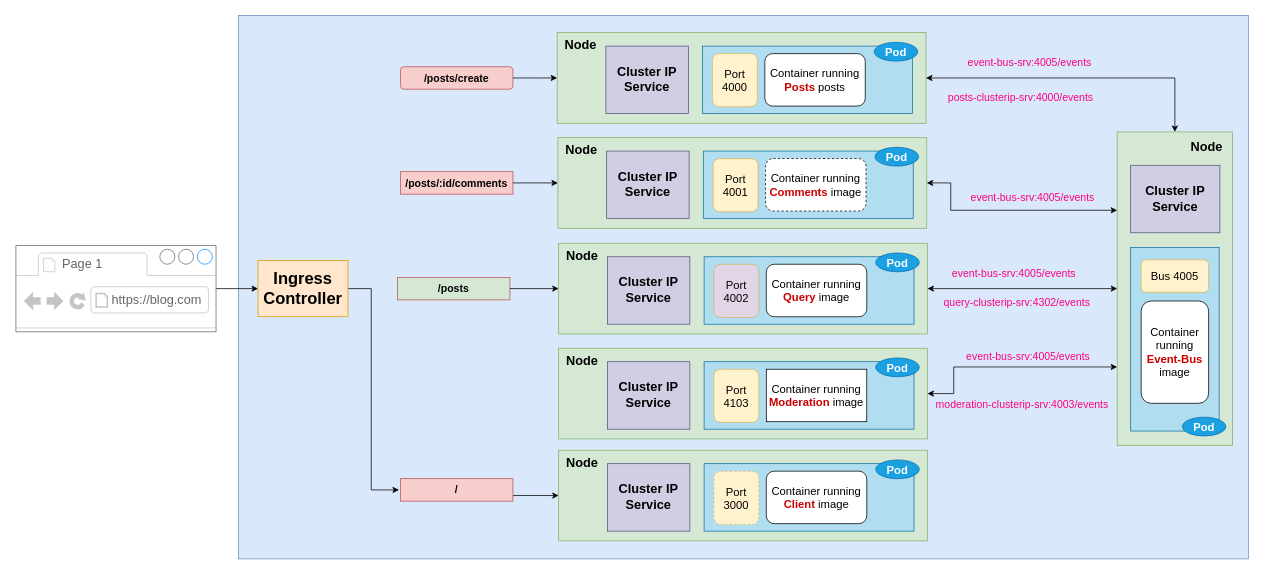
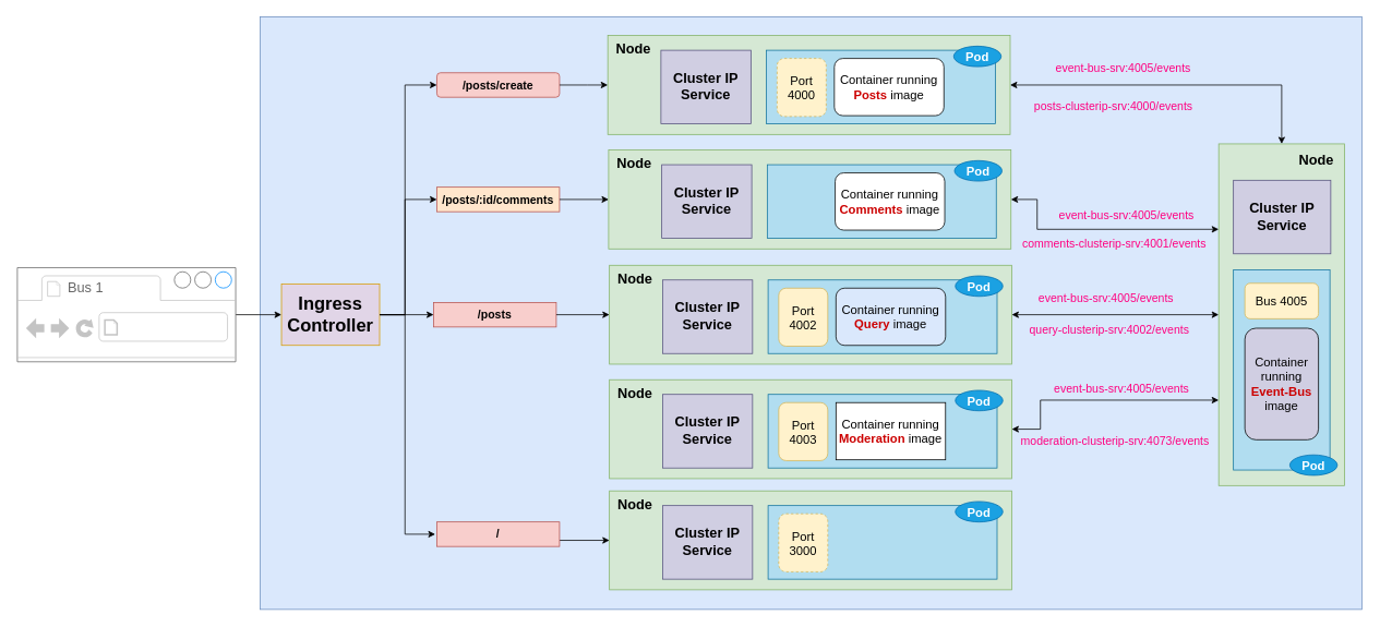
- <mxCell id="46" value="Port 4000" style="rounded=1;whiteSpace=wrap;html=1;fontSize=15;fillColor=#fff2cc;strokeColor=#d6b656;fontStyle=0;horizontal=1;glass=0;sketch=0;" parent="41" vertex="1"><mxGeometry x="207" y="28" width="60" height="71" as="geometry" /></mxCell>
+ <mxCell id="46" value="Port 4000" style="rounded=1;whiteSpace=wrap;html=1;fontSize=15;fillColor=#fff2cc;strokeColor=#d6b656;fontStyle=0;horizontal=1;glass=0;sketch=0;dashed=1;" parent="41" vertex="1"><mxGeometry x="207" y="28" width="60" height="71" as="geometry" /></mxCell>
- <mxCell id="45" value="Container running &lt;b&gt;&lt;font color=&quot;#cc0000&quot;&gt;Posts&lt;/font&gt;&lt;/b&gt; posts" style="rounded=1;whiteSpace=wrap;html=1;fontSize=15;fontColor=#000000;" parent="41" vertex="1"><mxGeometry x="277" y="28" width="134" height="70" as="geometry" /></mxCell>
+ <mxCell id="45" value="Container running &lt;b&gt;&lt;font color=&quot;#cc0000&quot;&gt;Posts&lt;/font&gt;&lt;/b&gt; image" style="rounded=1;whiteSpace=wrap;html=1;fontSize=15;fontColor=#000000;" parent="41" vertex="1"><mxGeometry x="277" y="28" width="134" height="70" as="geometry" /></mxCell>
+ <mxCell id="58" style="edgeStyle=orthogonalEdgeStyle;rounded=0;orthogonalLoop=1;jettySize=auto;html=1;exitX=1;exitY=0.5;exitDx=0;exitDy=0;entryX=0;entryY=0.5;entryDx=0;entryDy=0;fontSize=15;" parent="1" source="4" target="57" edge="1"><mxGeometry x="200" y="160" as="geometry"><mxPoint x="463" y="372.5" as="sourcePoint" /><mxPoint x="742" y="103.5" as="targetPoint" /><Array as="points"><mxPoint x="494" y="385" /><mxPoint x="494" y="104" /></Array></mxGeometry></mxCell>
+ <mxCell id="60" style="edgeStyle=orthogonalEdgeStyle;rounded=0;orthogonalLoop=1;jettySize=auto;html=1;exitX=1;exitY=0.5;exitDx=0;exitDy=0;entryX=0;entryY=0.5;entryDx=0;entryDy=0;fontSize=15;" parent="1" source="4" target="59" edge="1"><mxGeometry x="200" y="160" as="geometry"><mxPoint x="463" y="372.5" as="sourcePoint" /><mxPoint x="743" y="243.5" as="targetPoint" /><Array as="points"><mxPoint x="494" y="385" /><mxPoint x="494" y="244" /></Array></mxGeometry></mxCell>
- <mxCell id="59" value="/posts/:id/comments" style="rounded=0;whiteSpace=wrap;html=1;fontSize=14;align=center;fillColor=#f8cecc;strokeColor=#b85450;fontStyle=1" parent="1" vertex="1"><mxGeometry x="533" y="228.5" width="150" height="30" as="geometry" /></mxCell>
+ <mxCell id="59" value="/posts/:id/comments" style="rounded=0;whiteSpace=wrap;html=1;fontSize=14;align=center;fillColor=#ffe6cc;strokeColor=#b85450;fontStyle=1;" parent="1" vertex="1"><mxGeometry x="533" y="228.5" width="150" height="30" as="geometry" /></mxCell>
- <mxCell id="14" value="Port 4001" style="rounded=1;whiteSpace=wrap;html=1;fontSize=15;fillColor=#fff2cc;strokeColor=#d6b656;fontStyle=0;horizontal=1;glass=0;sketch=0;" parent="9" vertex="1"><mxGeometry x="212" y="28" width="60" height="71" as="geometry" /></mxCell>
- <mxCell id="13" value="Container running &lt;b&gt;&lt;font color=&quot;#cc0000&quot;&gt;Comments&lt;/font&gt;&lt;/b&gt; image" style="rounded=1;whiteSpace=wrap;html=1;fontSize=15;fontColor=#000000;dashed=1;" parent="9" vertex="1"><mxGeometry x="282" y="28" width="134" height="70" as="geometry" /></mxCell>
+ <mxCell id="13" value="Container running &lt;b&gt;&lt;font color=&quot;#cc0000&quot;&gt;Comments&lt;/font&gt;&lt;/b&gt; image" style="rounded=1;whiteSpace=wrap;html=1;fontSize=15;fontColor=#000000;" parent="9" vertex="1"><mxGeometry x="282" y="28" width="134" height="70" as="geometry" /></mxCell>
+ <mxCell id="74" value="comments-clusterip-srv:4001/events" style="text;html=1;resizable=0;autosize=1;align=center;verticalAlign=middle;points=[];fillColor=none;strokeColor=none;rounded=0;fontSize=14;fontStyle=0;fontColor=#FF0080;" parent="1" vertex="1"><mxGeometry x="1243" y="287" width="235" height="21" as="geometry" /></mxCell>
- <mxCell id="7" value="Page 1" style="strokeWidth=1;shadow=0;dashed=0;align=center;html=1;shape=mxgraph.mockup.containers.anchor;fontSize=17;fontColor=#666666;align=left;" parent="6" vertex="1"><mxGeometry x="60" y="12" width="110" height="26" as="geometry" /></mxCell>
+ <mxCell id="7" value="Bus 1" style="strokeWidth=1;shadow=0;dashed=0;align=center;html=1;shape=mxgraph.mockup.containers.anchor;fontSize=17;fontColor=#666666;align=left;" parent="6" vertex="1"><mxGeometry x="60" y="12" width="110" height="26" as="geometry" /></mxCell>
- <mxCell id="4" value="Ingress Controller" style="rounded=0;whiteSpace=wrap;html=1;fontSize=22;fillColor=#ffe6cc;strokeColor=#d79b00;fontStyle=1" parent="1" vertex="1"><mxGeometry x="343" y="347" width="120" height="75" as="geometry" /></mxCell>
+ <mxCell id="4" value="Ingress Controller" style="rounded=0;whiteSpace=wrap;html=1;fontSize=22;fillColor=#e1d5e7;strokeColor=#d79b00;fontStyle=1;" parent="1" vertex="1"><mxGeometry x="343" y="347" width="120" height="75" as="geometry" /></mxCell>
+ <mxCell id="62" style="edgeStyle=orthogonalEdgeStyle;rounded=0;orthogonalLoop=1;jettySize=auto;html=1;entryX=0;entryY=0.5;entryDx=0;entryDy=0;fontSize=15;" parent="1" source="4" target="61" edge="1"><mxGeometry x="200" y="160" as="geometry"><mxPoint x="463" y="384.5" as="sourcePoint" /><mxPoint x="744" y="384.5" as="targetPoint" /><Array as="points"><mxPoint x="487" y="385" /><mxPoint x="487" y="385" /></Array></mxGeometry></mxCell>
- <mxCell id="61" value="/posts" style="rounded=0;whiteSpace=wrap;html=1;fontSize=14;align=center;fillColor=#d5e8d4;strokeColor=#b85450;fontStyle=1;" parent="1" vertex="1"><mxGeometry x="529" y="369.5" width="150" height="30" as="geometry" /></mxCell>
+ <mxCell id="61" value="/posts" style="rounded=0;whiteSpace=wrap;html=1;fontSize=14;align=center;fillColor=#f8cecc;strokeColor=#b85450;fontStyle=1" parent="1" vertex="1"><mxGeometry x="529" y="369.5" width="150" height="30" as="geometry" /></mxCell>
- <mxCell id="22" value="Port 4002" style="rounded=1;whiteSpace=wrap;html=1;fontSize=15;fillColor=#e1d5e7;strokeColor=#d6b656;fontStyle=0;horizontal=1;glass=0;sketch=0;" parent="17" vertex="1"><mxGeometry x="212" y="28" width="60" height="71" as="geometry" /></mxCell>
+ <mxCell id="22" value="Port 4002" style="rounded=1;whiteSpace=wrap;html=1;fontSize=15;fillColor=#fff2cc;strokeColor=#d6b656;fontStyle=0;horizontal=1;glass=0;sketch=0;" parent="17" vertex="1"><mxGeometry x="212" y="28" width="60" height="71" as="geometry" /></mxCell>
- <mxCell id="21" value="Container running &lt;b&gt;&lt;font color=&quot;#cc0000&quot;&gt;Query&lt;/font&gt;&lt;/b&gt; image" style="rounded=1;whiteSpace=wrap;html=1;fontSize=15;fontColor=#000000;" parent="17" vertex="1"><mxGeometry x="282" y="28" width="134" height="70" as="geometry" /></mxCell>
+ <mxCell id="21" value="Container running &lt;b&gt;&lt;font color=&quot;#cc0000&quot;&gt;Query&lt;/font&gt;&lt;/b&gt; image" style="rounded=1;whiteSpace=wrap;html=1;fontSize=15;fontColor=#000000;fillColor=#dae8fc;" parent="17" vertex="1"><mxGeometry x="282" y="28" width="134" height="70" as="geometry" /></mxCell>
- <mxCell id="8" value="https://blog.com" style="strokeWidth=1;shadow=0;dashed=0;align=center;html=1;shape=mxgraph.mockup.containers.anchor;rSize=0;fontSize=17;fontColor=#666666;align=left;" parent="6" vertex="1"><mxGeometry x="126" y="60" width="136" height="26" as="geometry" /></mxCell>
- <mxCell id="75" value="query-clusterip-srv:4302/events" style="text;html=1;resizable=0;autosize=1;align=center;verticalAlign=middle;points=[];fillColor=none;strokeColor=none;rounded=0;fontSize=14;fontStyle=0;fontColor=#FF0080;" parent="1" vertex="1"><mxGeometry x="1252" y="392" width="205" height="21" as="geometry" /></mxCell>
+ <mxCell id="75" value="query-clusterip-srv:4002/events" style="text;html=1;resizable=0;autosize=1;align=center;verticalAlign=middle;points=[];fillColor=none;strokeColor=none;rounded=0;fontSize=14;fontStyle=0;fontColor=#FF0080;" parent="1" vertex="1"><mxGeometry x="1252" y="392" width="205" height="21" as="geometry" /></mxCell>
- <mxCell id="53" value="Container running &lt;b&gt;&lt;font color=&quot;#cc0000&quot;&gt;Event-Bus&lt;/font&gt;&lt;/b&gt; image" style="rounded=1;whiteSpace=wrap;html=1;fontSize=15;fontColor=#000000;" parent="49" vertex="1"><mxGeometry x="32" y="225.5" width="90" height="136.5" as="geometry" /></mxCell>
+ <mxCell id="53" value="Container running &lt;b&gt;&lt;font color=&quot;#cc0000&quot;&gt;Event-Bus&lt;/font&gt;&lt;/b&gt; image" style="rounded=1;whiteSpace=wrap;html=1;fontSize=15;fontColor=#000000;fillColor=#d0cee2;" parent="49" vertex="1"><mxGeometry x="32" y="225.5" width="90" height="136.5" as="geometry" /></mxCell>
- <mxCell id="30" value="Port 4103" style="rounded=1;whiteSpace=wrap;html=1;fontSize=15;fillColor=#fff2cc;strokeColor=#d6b656;fontStyle=0;horizontal=1;glass=0;sketch=0;" parent="25" vertex="1"><mxGeometry x="212" y="28" width="60" height="71" as="geometry" /></mxCell>
+ <mxCell id="30" value="Port 4003" style="rounded=1;whiteSpace=wrap;html=1;fontSize=15;fillColor=#fff2cc;strokeColor=#d6b656;fontStyle=0;horizontal=1;glass=0;sketch=0;" parent="25" vertex="1"><mxGeometry x="212" y="28" width="60" height="71" as="geometry" /></mxCell>
- <mxCell id="76" value="moderation-clusterip-srv:4003/events" style="text;html=1;resizable=0;autosize=1;align=center;verticalAlign=middle;points=[];fillColor=none;strokeColor=none;rounded=0;fontSize=14;fontStyle=0;fontColor=#FF0080;" parent="1" vertex="1"><mxGeometry x="1241" y="528" width="241" height="21" as="geometry" /></mxCell>
+ <mxCell id="76" value="moderation-clusterip-srv:4073/events" style="text;html=1;resizable=0;autosize=1;align=center;verticalAlign=middle;points=[];fillColor=none;strokeColor=none;rounded=0;fontSize=14;fontStyle=0;fontColor=#FF0080;" parent="1" vertex="1"><mxGeometry x="1241" y="528" width="241" height="21" as="geometry" /></mxCell>
- <mxCell id="37" value="Container running &lt;b&gt;&lt;font color=&quot;#cc0000&quot;&gt;Client&lt;/font&gt;&lt;/b&gt; image" style="rounded=1;whiteSpace=wrap;html=1;fontSize=15;fontColor=#000000;" parent="33" vertex="1"><mxGeometry x="282" y="28" width="134" height="70" as="geometry" /></mxCell>
